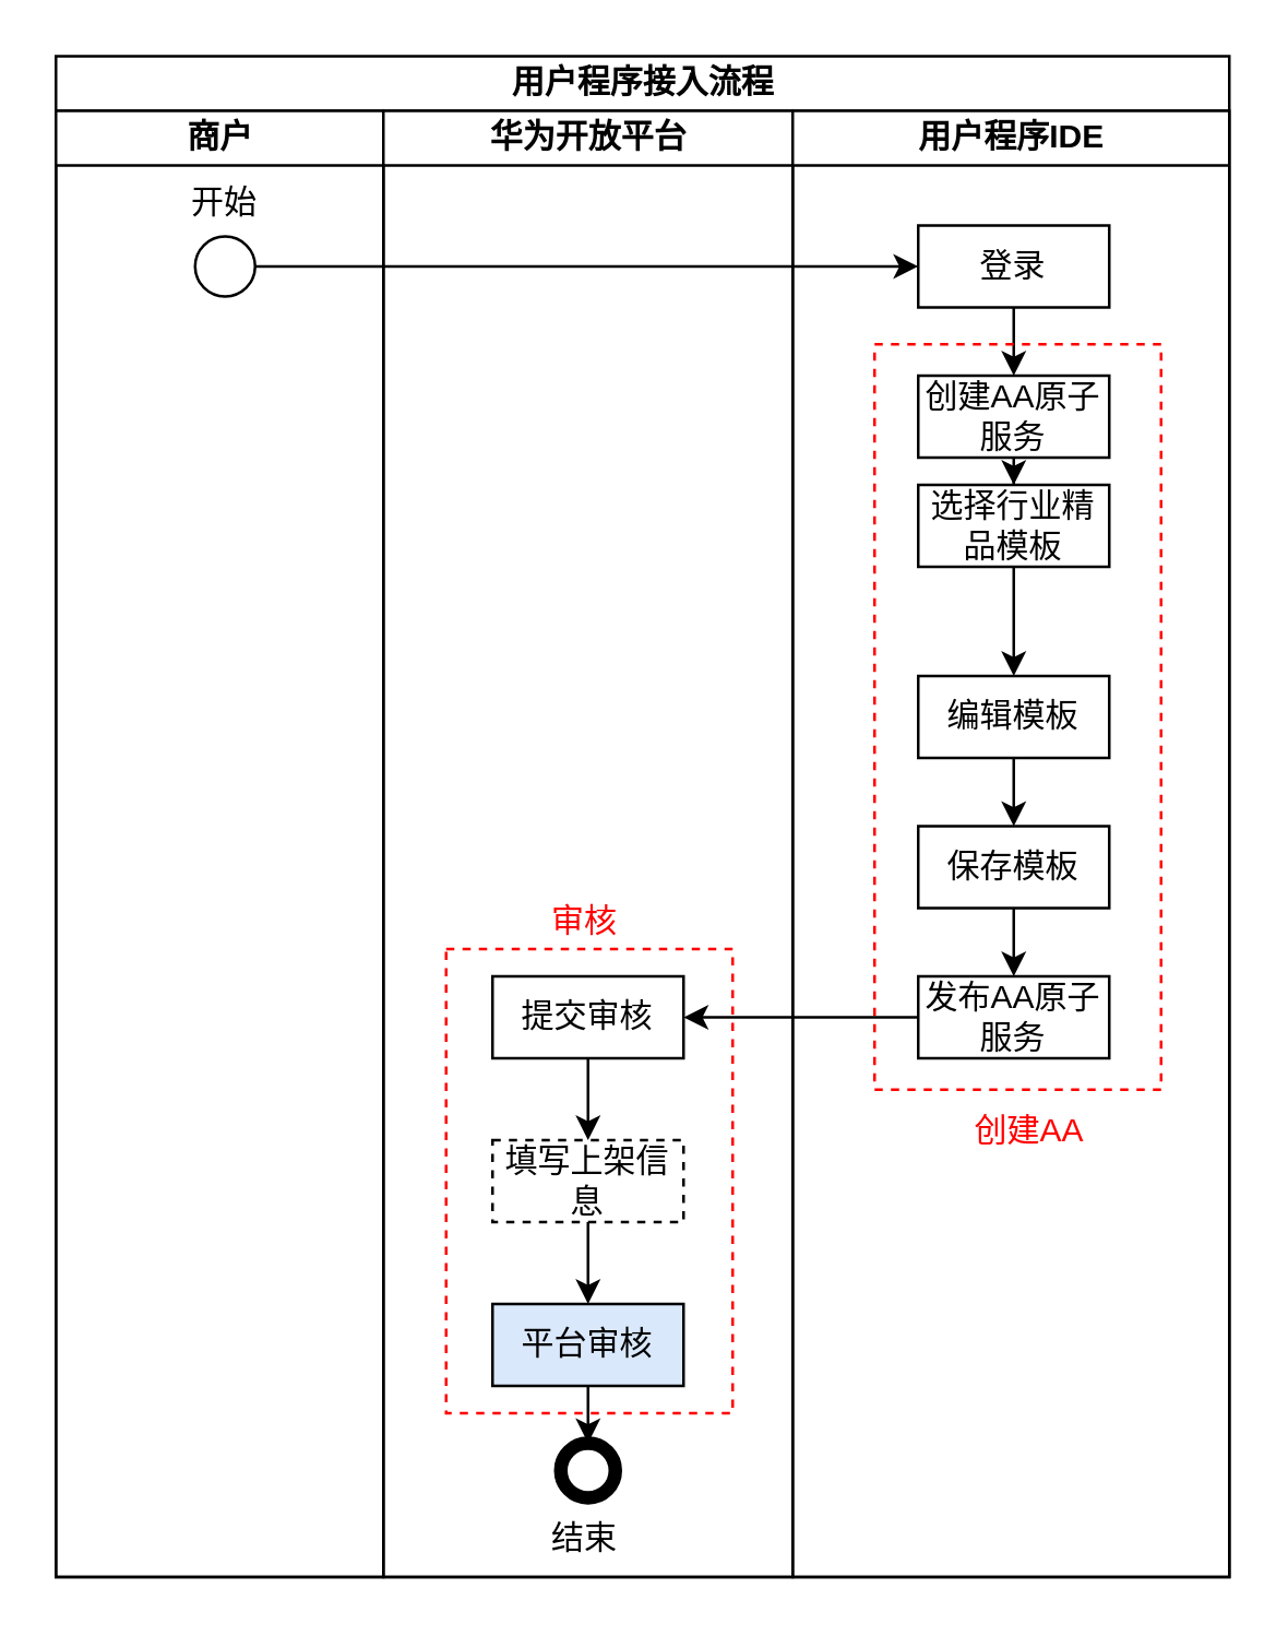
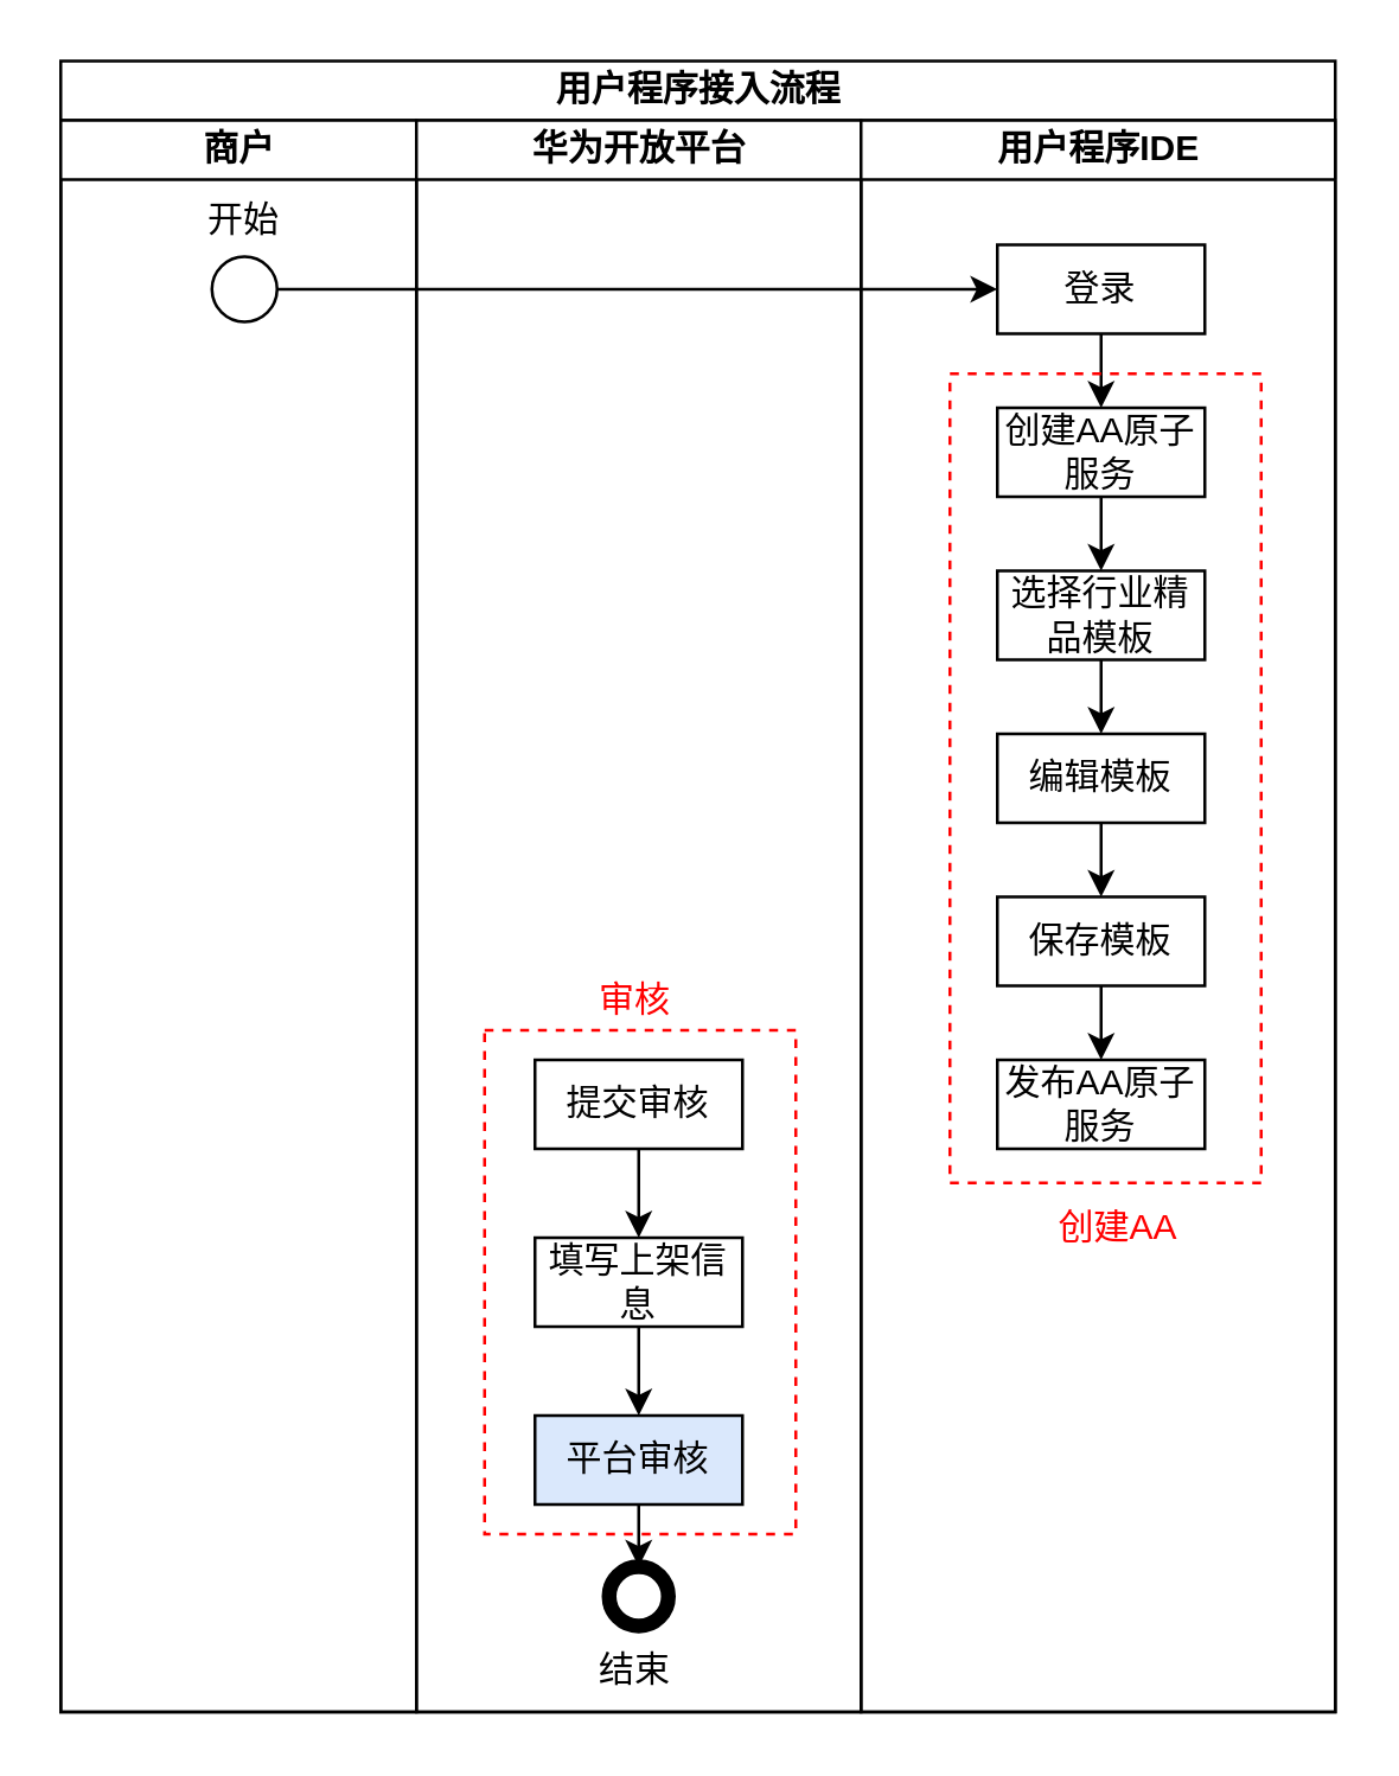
- <mxCell id="20" value="选择行业精品模板" style="rounded=0;whiteSpace=wrap;html=1;" vertex="1" parent="14"><mxGeometry x="46" y="137" width="70" height="30" as="geometry" /></mxCell>
+ <mxCell id="20" value="选择行业精品模板" style="rounded=0;whiteSpace=wrap;html=1;" vertex="1" parent="14"><mxGeometry x="46" y="152" width="70" height="30" as="geometry" /></mxCell>
- <mxCell id="28" style="edgeStyle=orthogonalEdgeStyle;rounded=0;orthogonalLoop=1;jettySize=auto;html=1;entryX=1;entryY=0.5;entryDx=0;entryDy=0;" edge="1" parent="2" source="25" target="6"><mxGeometry relative="1" as="geometry" /></mxCell>
- <mxCell id="8" value="填写上架信息" style="rounded=0;whiteSpace=wrap;html=1;dashed=1;" vertex="1" parent="4"><mxGeometry x="40" y="377" width="70" height="30" as="geometry" /></mxCell>
+ <mxCell id="8" value="填写上架信息" style="rounded=0;whiteSpace=wrap;html=1;" vertex="1" parent="4"><mxGeometry x="40" y="377" width="70" height="30" as="geometry" /></mxCell>
